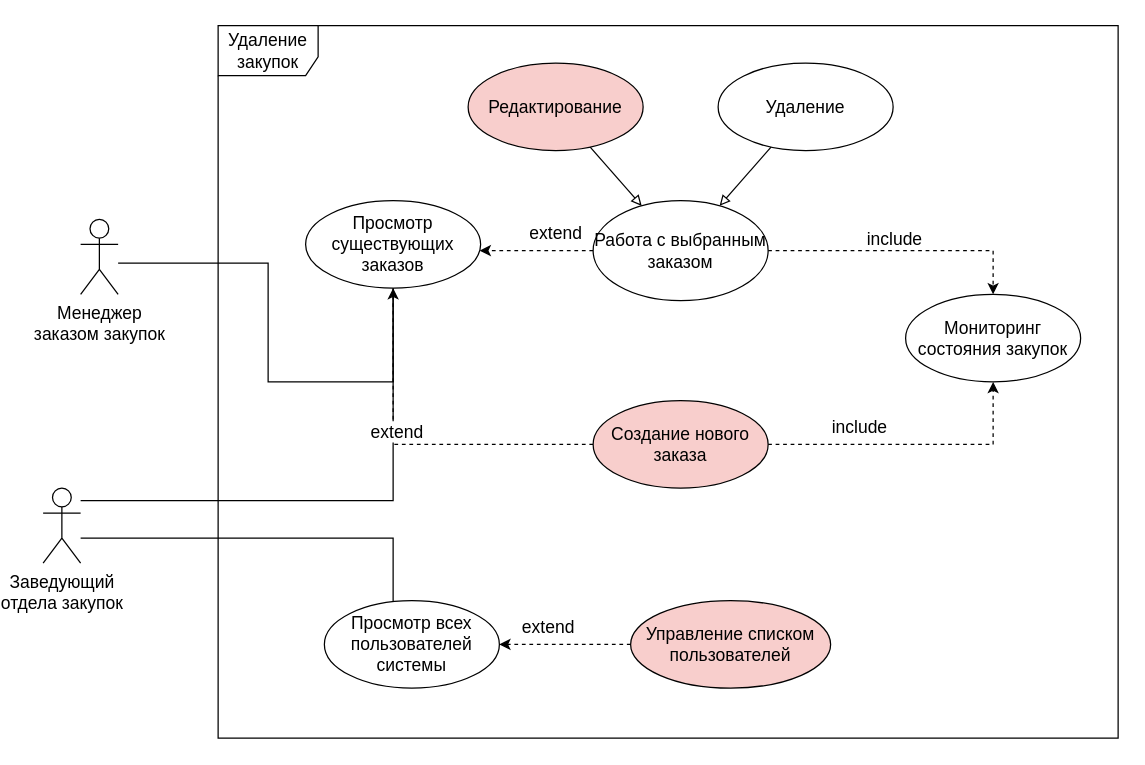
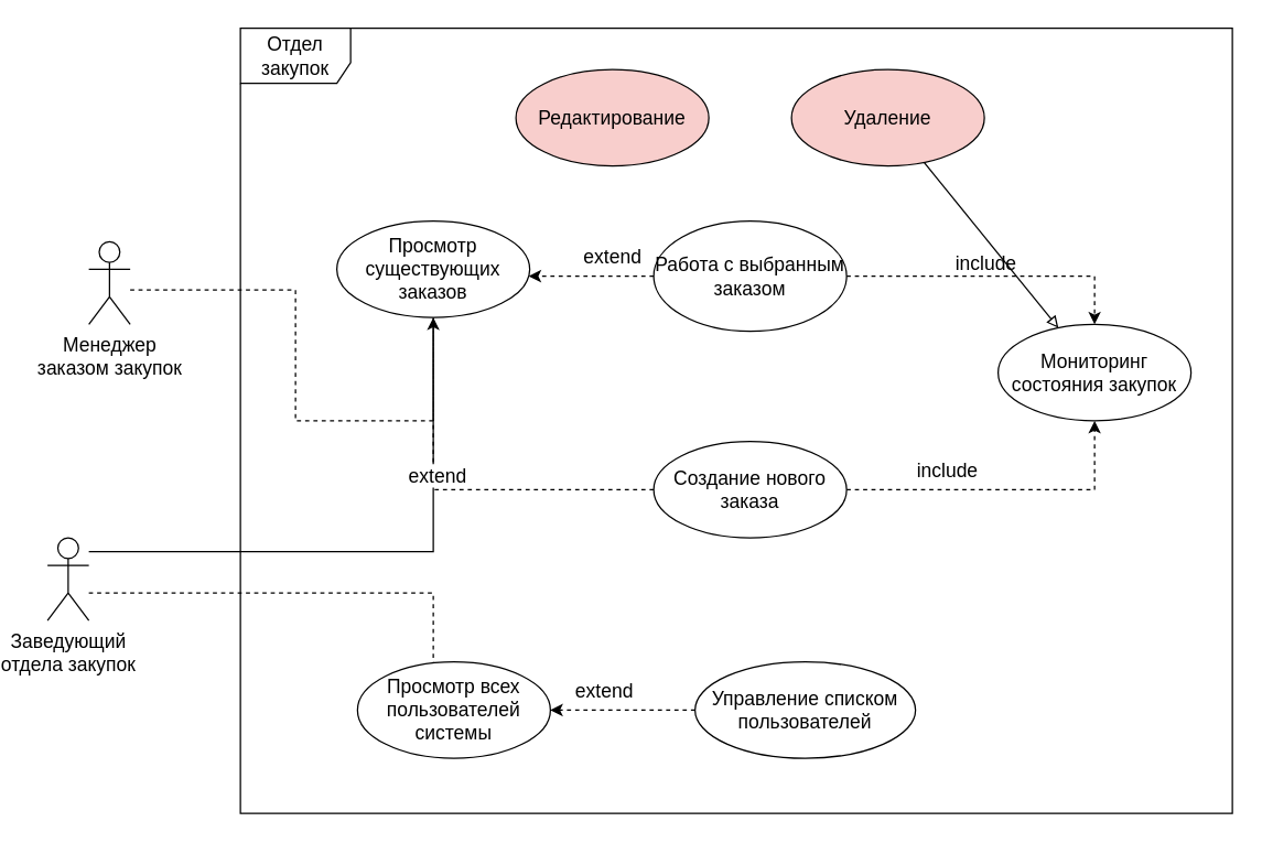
- <mxCell id="4" value="Удаление закупок" style="shape=umlFrame;whiteSpace=wrap;html=1;pointerEvents=0;width=80;height=40;fontSize=14;" vertex="1" parent="1"><mxGeometry x="160" y="20" width="720" height="570" as="geometry" /></mxCell>
+ <mxCell id="4" value="Отдел закупок" style="shape=umlFrame;whiteSpace=wrap;html=1;pointerEvents=0;width=80;height=40;fontSize=14;" vertex="1" parent="1"><mxGeometry x="160" y="20" width="720" height="570" as="geometry" /></mxCell>
- <mxCell id="27" value="Удаление" style="ellipse;whiteSpace=wrap;html=1;fontSize=14;" vertex="1" parent="1"><mxGeometry x="560" y="50" width="140" height="70" as="geometry" /></mxCell>
+ <mxCell id="27" value="Удаление" style="ellipse;whiteSpace=wrap;html=1;fontSize=14;fillColor=#f8cecc;" vertex="1" parent="1"><mxGeometry x="560" y="50" width="140" height="70" as="geometry" /></mxCell>
- <mxCell id="24" style="orthogonalLoop=1;jettySize=auto;html=1;fontSize=14;endArrow=block;endFill=0;" edge="1" parent="1" source="25" target="9"><mxGeometry relative="1" as="geometry" /></mxCell>
- <mxCell id="26" style="rounded=0;orthogonalLoop=1;jettySize=auto;html=1;fontSize=14;endArrow=block;endFill=0;" edge="1" parent="1" source="27" target="9"><mxGeometry relative="1" as="geometry" /></mxCell>
+ <mxCell id="26" style="rounded=0;orthogonalLoop=1;jettySize=auto;html=1;fontSize=14;endArrow=block;endFill=0;" edge="1" parent="1" source="27" target="23"><mxGeometry relative="1" as="geometry" /></mxCell>
- <mxCell id="2" style="edgeStyle=orthogonalEdgeStyle;rounded=0;orthogonalLoop=1;jettySize=auto;html=1;fontSize=14;endArrow=none;endFill=0;" edge="1" parent="1" source="3" target="13"><mxGeometry relative="1" as="geometry"><Array as="points"><mxPoint x="200" y="210" /><mxPoint x="200" y="305" /></Array></mxGeometry></mxCell>
+ <mxCell id="2" style="edgeStyle=orthogonalEdgeStyle;rounded=0;orthogonalLoop=1;jettySize=auto;html=1;fontSize=14;endArrow=none;endFill=0;dashed=1;" edge="1" parent="1" source="3" target="13"><mxGeometry relative="1" as="geometry"><Array as="points"><mxPoint x="200" y="210" /><mxPoint x="200" y="305" /></Array></mxGeometry></mxCell>
- <mxCell id="21" value="Создание нового заказа" style="ellipse;whiteSpace=wrap;html=1;fontSize=14;fillColor=#f8cecc;" vertex="1" parent="1"><mxGeometry x="460" y="320" width="140" height="70" as="geometry" /></mxCell>
+ <mxCell id="21" value="Создание нового заказа" style="ellipse;whiteSpace=wrap;html=1;fontSize=14;" vertex="1" parent="1"><mxGeometry x="460" y="320" width="140" height="70" as="geometry" /></mxCell>
- <mxCell id="15" style="edgeStyle=orthogonalEdgeStyle;rounded=0;orthogonalLoop=1;jettySize=auto;html=1;fontSize=14;endArrow=none;endFill=0;" edge="1" parent="1" source="16" target="22"><mxGeometry relative="1" as="geometry"><Array as="points"><mxPoint x="300" y="430" /></Array></mxGeometry></mxCell>
+ <mxCell id="15" style="edgeStyle=orthogonalEdgeStyle;rounded=0;orthogonalLoop=1;jettySize=auto;html=1;fontSize=14;endArrow=none;endFill=0;dashed=1;" edge="1" parent="1" source="16" target="22"><mxGeometry relative="1" as="geometry"><Array as="points"><mxPoint x="300" y="430" /></Array></mxGeometry></mxCell>
- <mxCell id="12" value="Управление списком пользователей" style="ellipse;whiteSpace=wrap;html=1;fontSize=14;fillColor=#f8cecc;" vertex="1" parent="1"><mxGeometry x="490" y="480" width="160" height="70" as="geometry" /></mxCell>
+ <mxCell id="12" value="Управление списком пользователей" style="ellipse;whiteSpace=wrap;html=1;fontSize=14;" vertex="1" parent="1"><mxGeometry x="490" y="480" width="160" height="70" as="geometry" /></mxCell>
